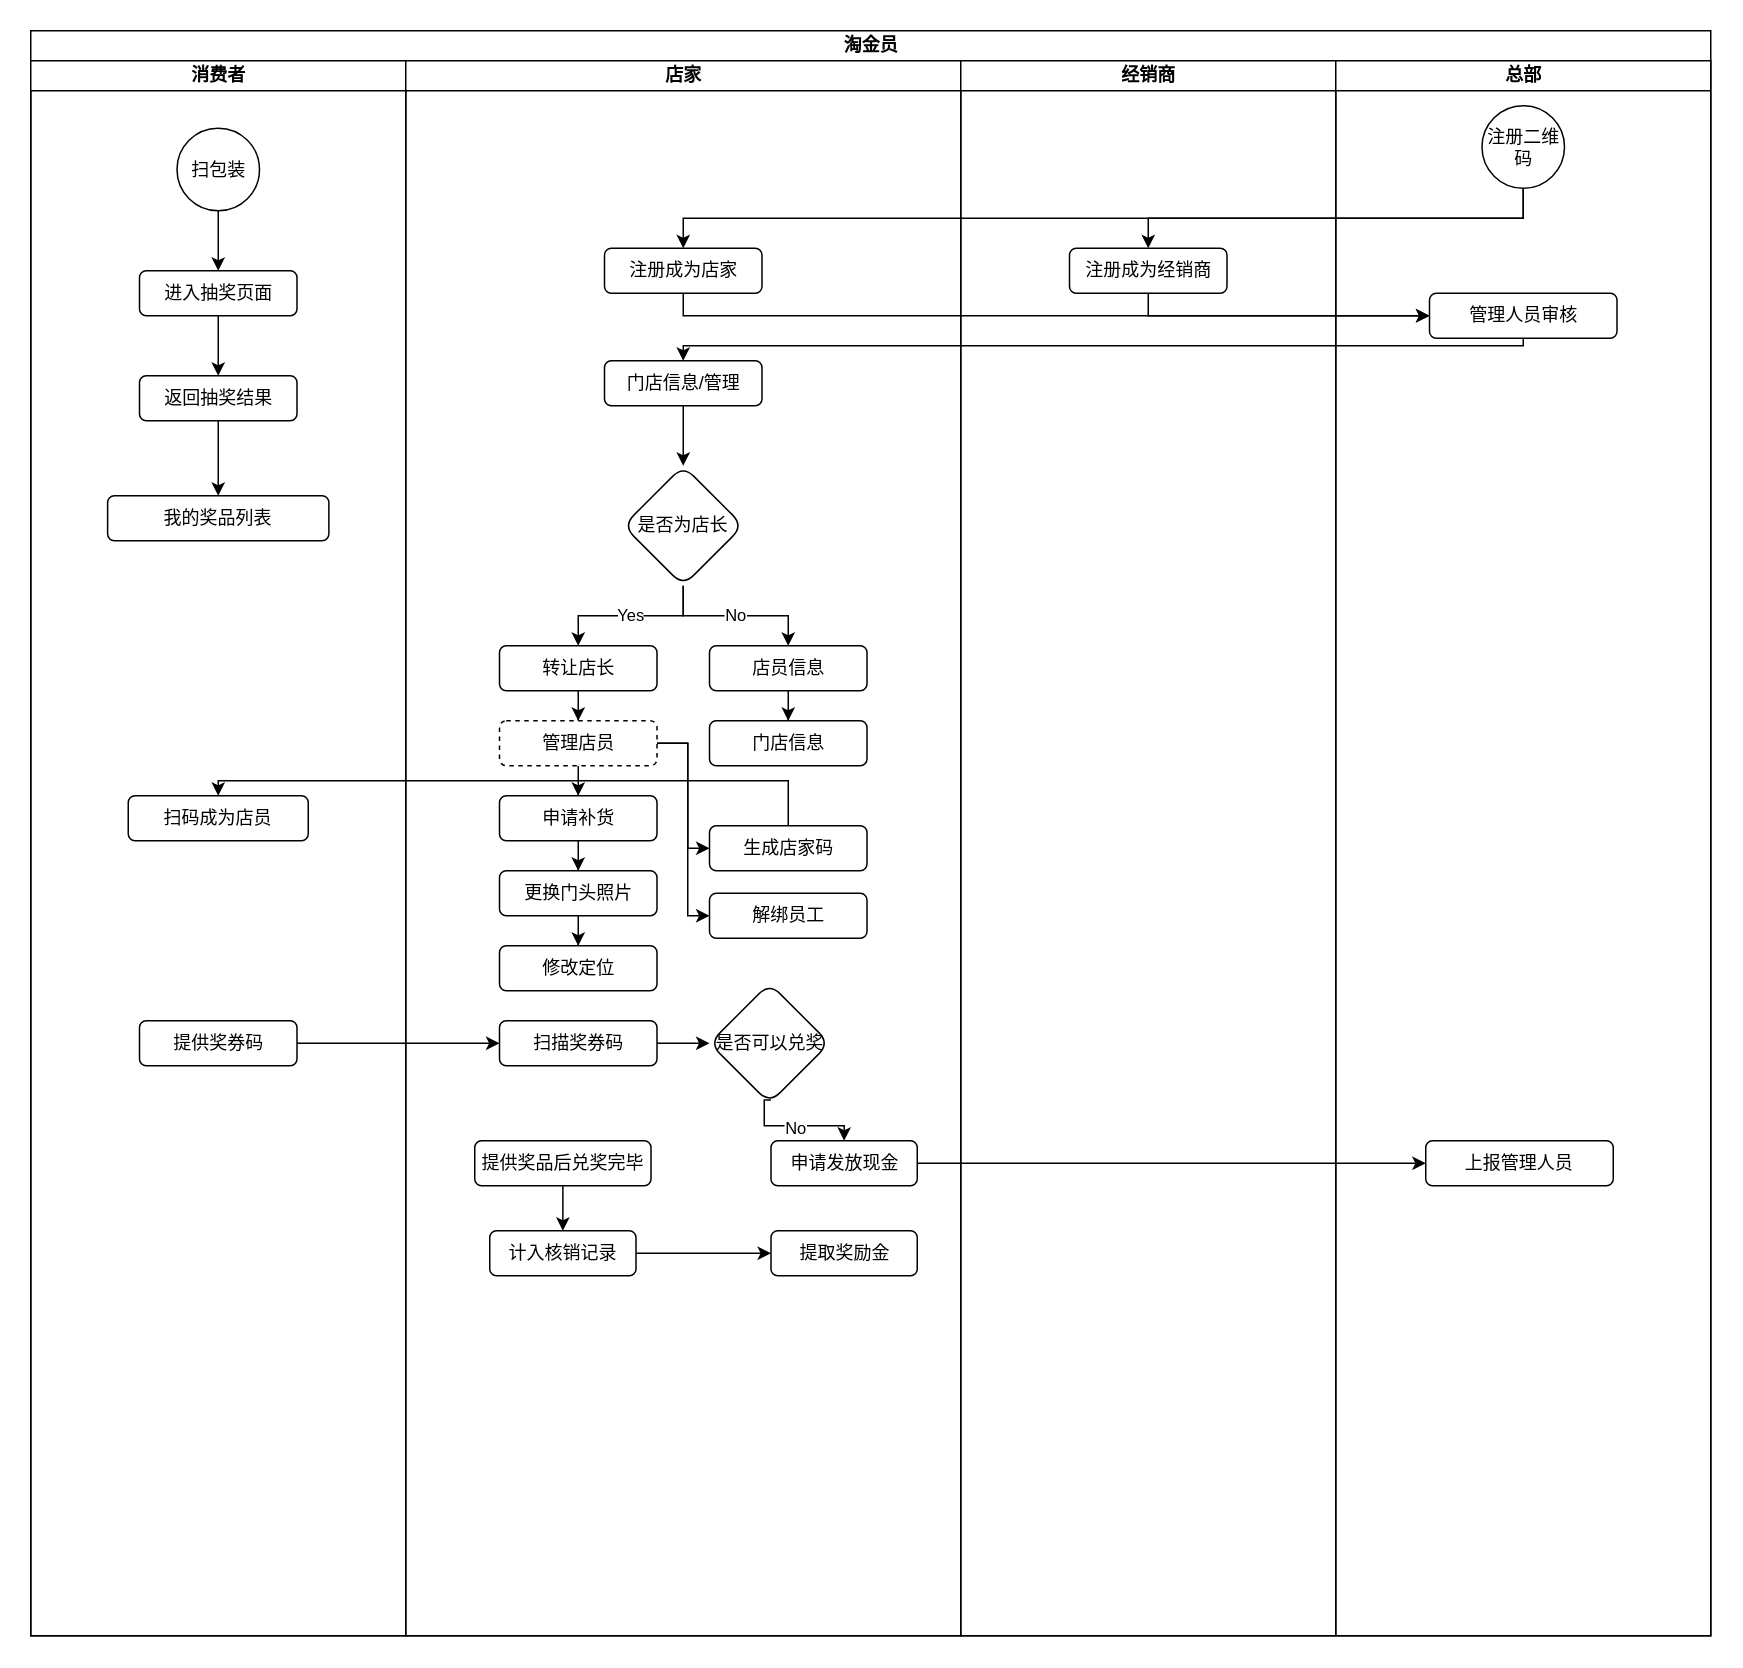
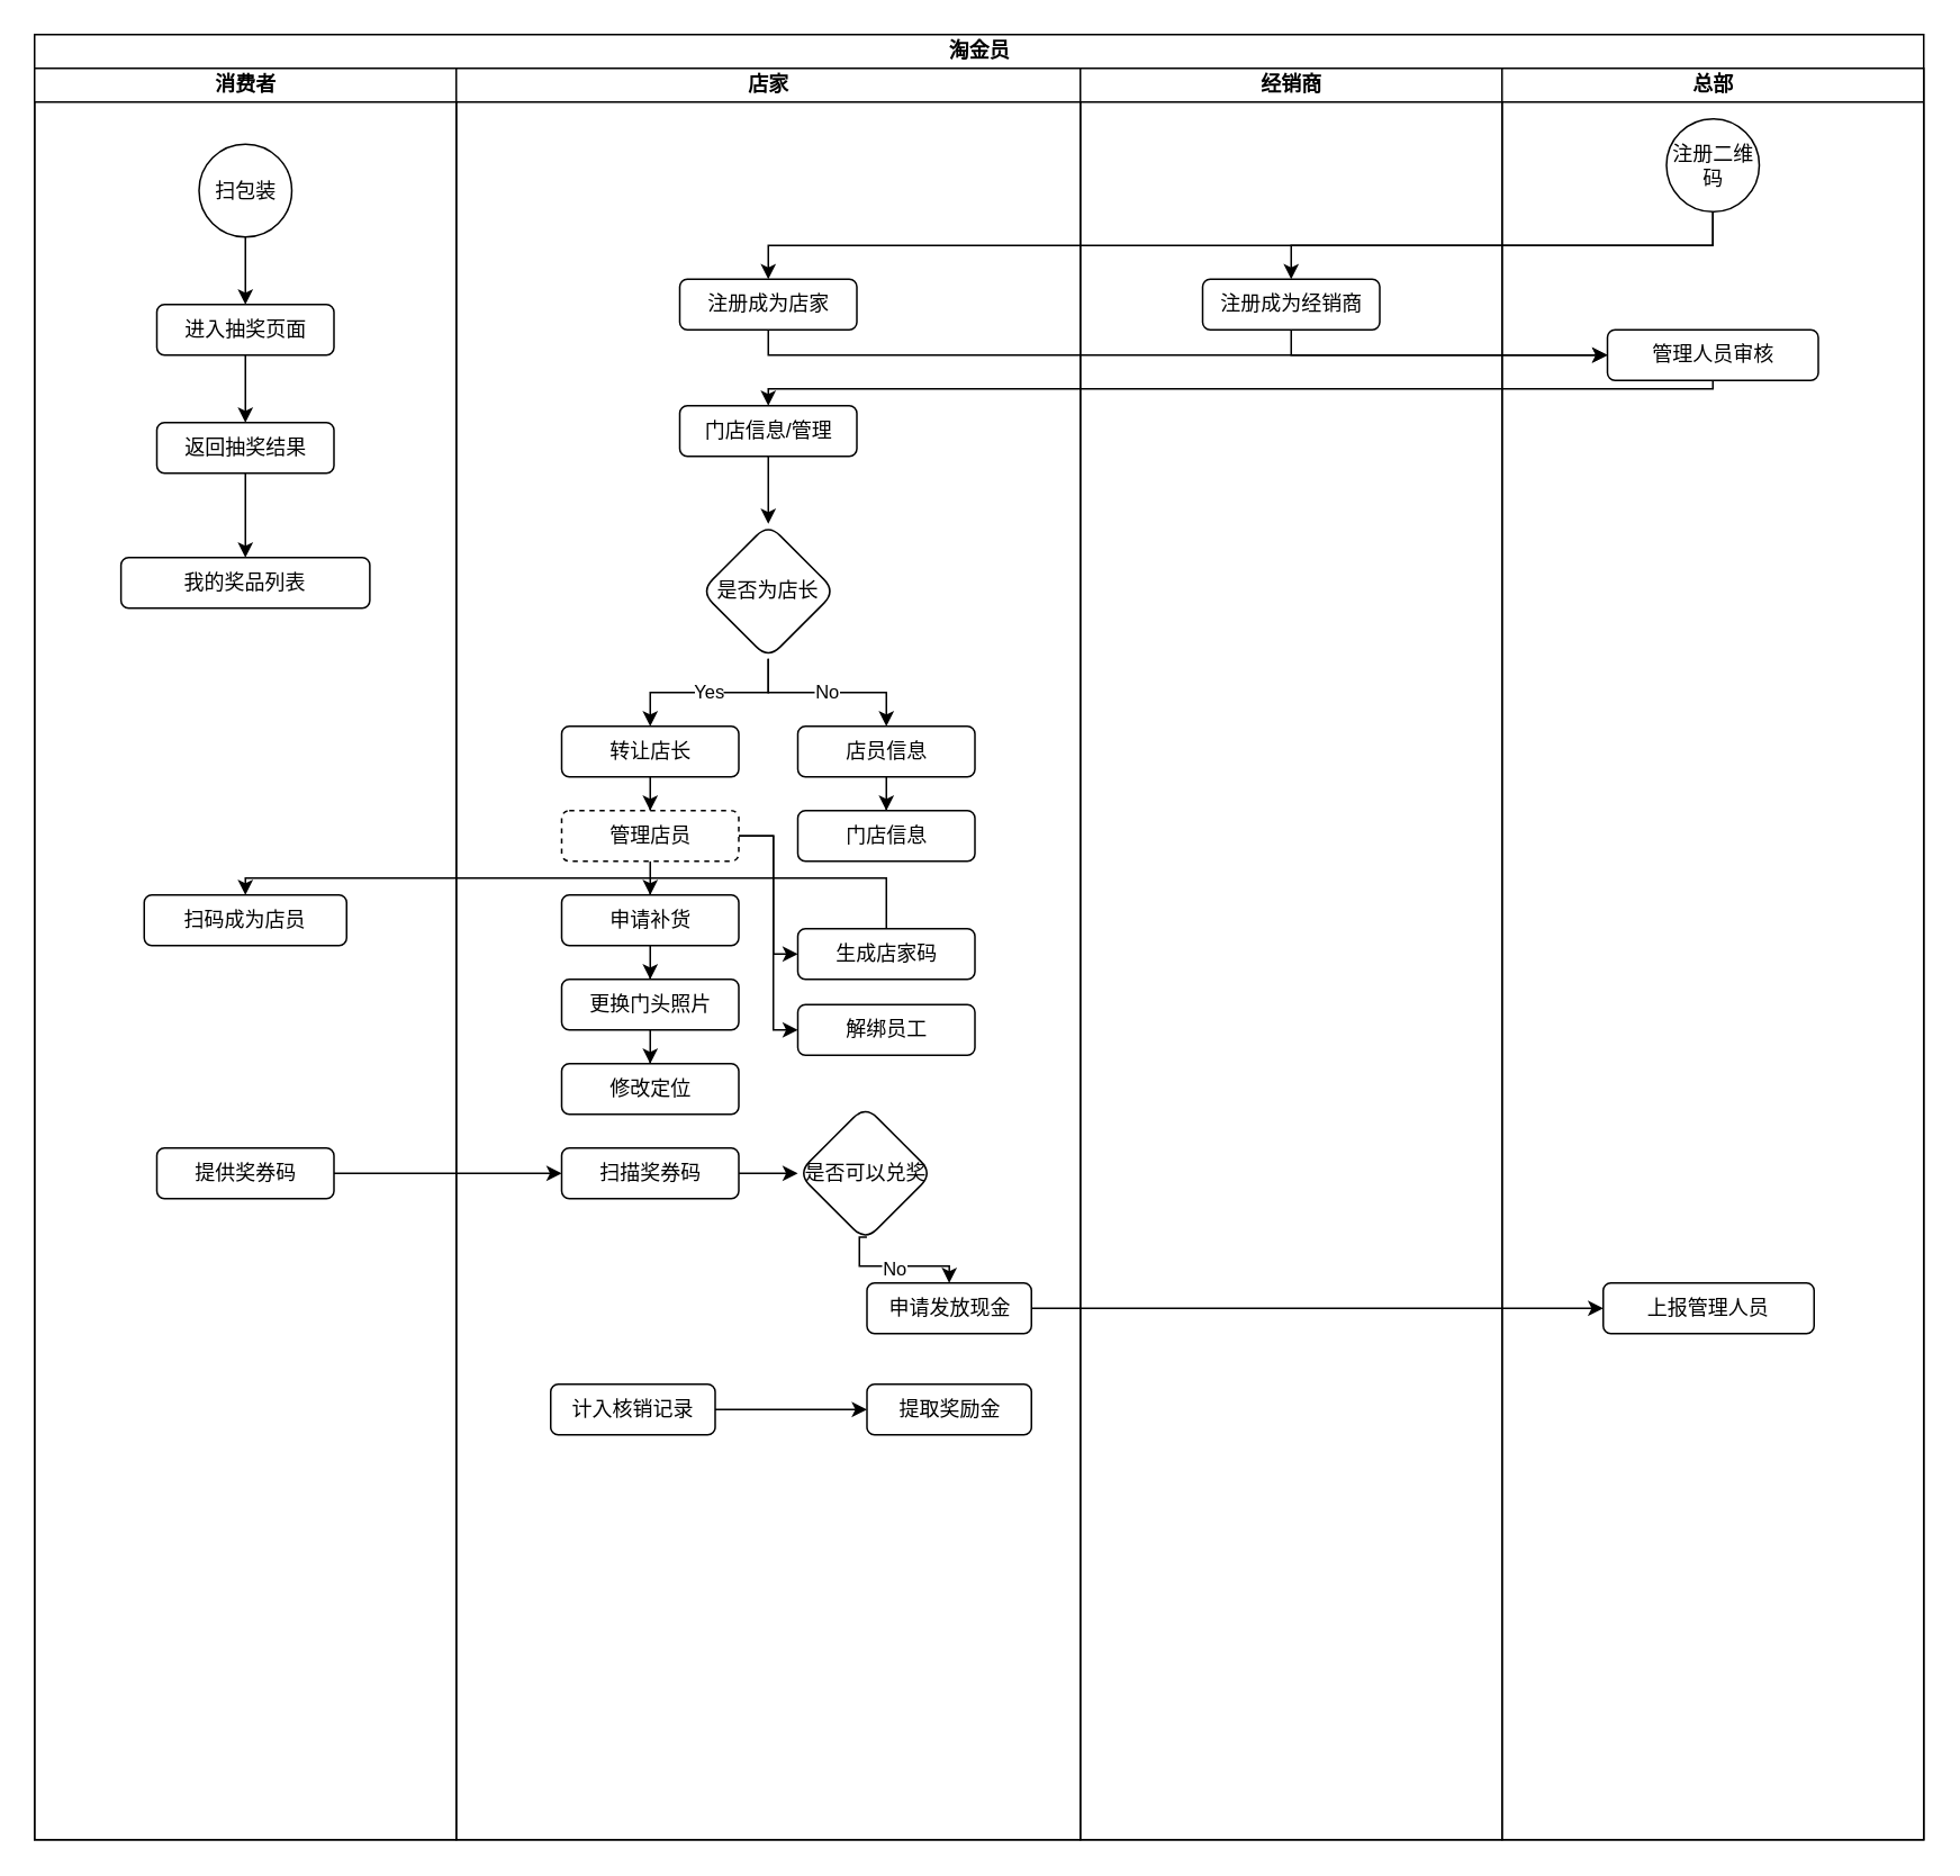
- <mxCell id="42" value="提供奖品后兑奖完毕" style="rounded=1;whiteSpace=wrap;html=1;" vertex="1" parent="13"><mxGeometry x="46" y="720" width="117.5" height="30" as="geometry" /></mxCell>
- <mxCell id="41" style="edgeStyle=orthogonalEdgeStyle;rounded=0;orthogonalLoop=1;jettySize=auto;html=1;exitX=0.5;exitY=1;exitDx=0;exitDy=0;entryX=0.5;entryY=0;entryDx=0;entryDy=0;" edge="1" parent="13" source="42" target="45"><mxGeometry relative="1" as="geometry" /></mxCell>
